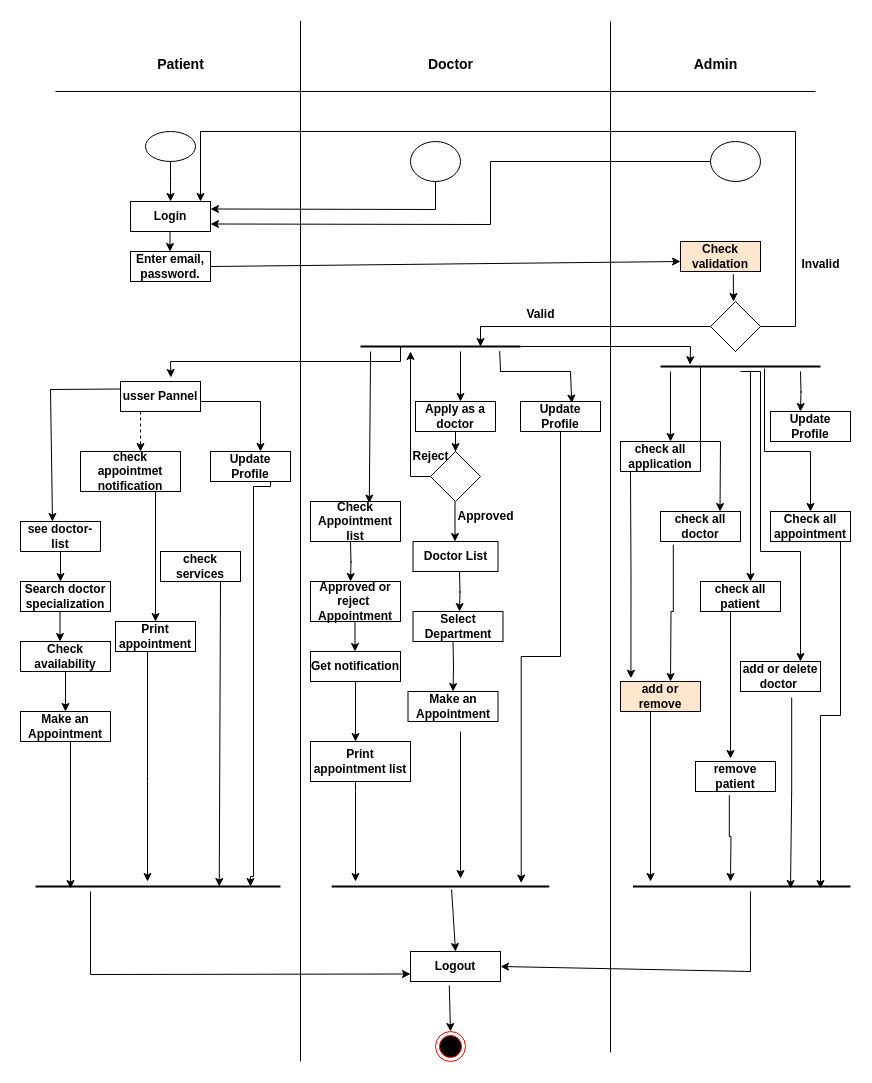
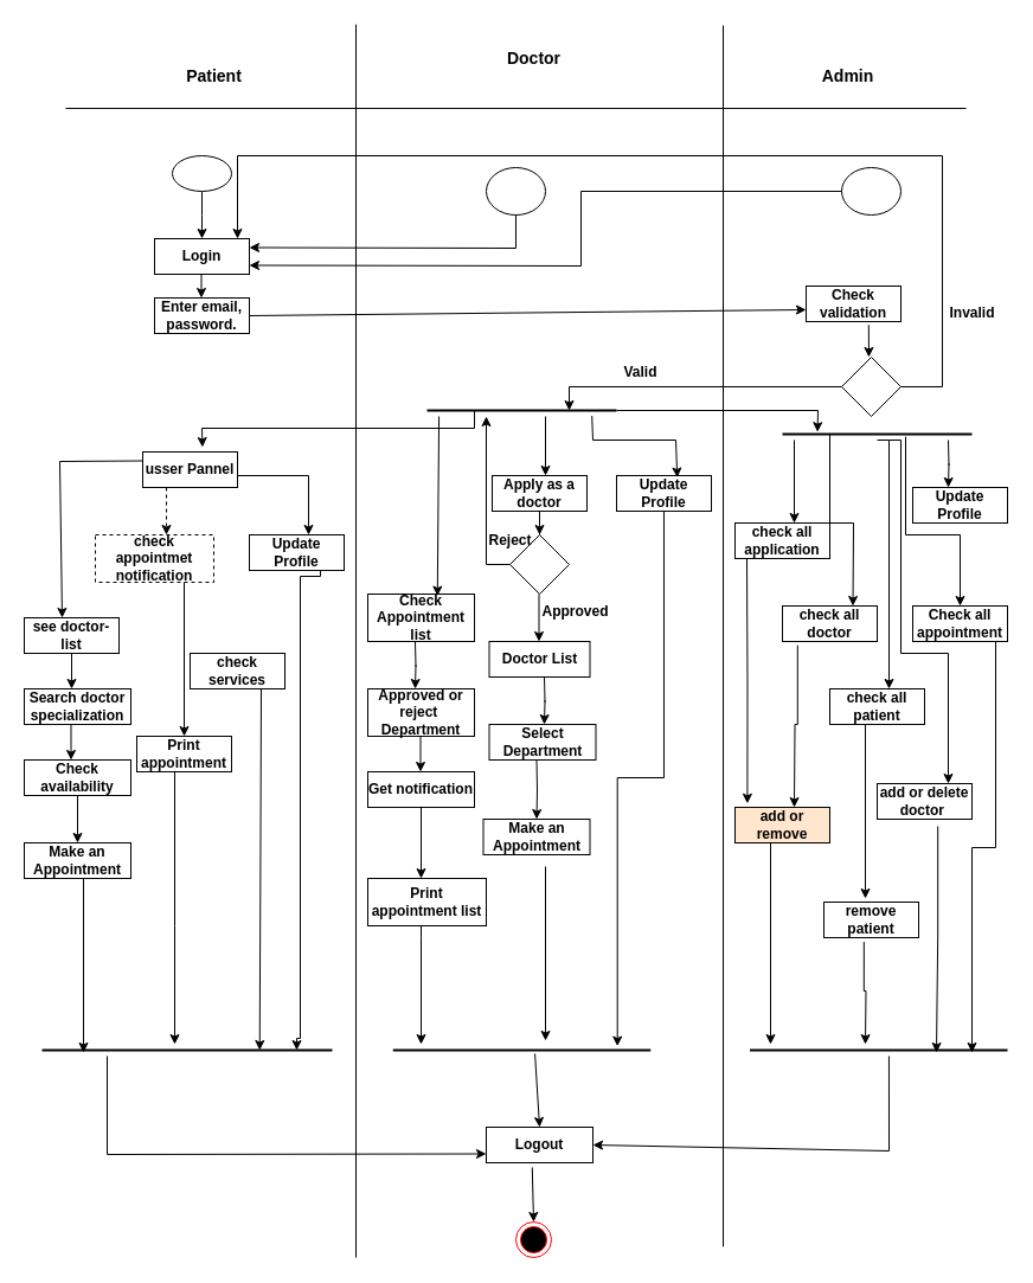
- <mxCell id="6" value="&lt;b&gt;&lt;font style=&quot;font-size: 14px;&quot;&gt;Doctor&lt;/font&gt;&lt;/b&gt;" style="text;html=1;align=center;verticalAlign=middle;resizable=0;points=[];autosize=1;strokeColor=none;fillColor=none;" parent="1" vertex="1"><mxGeometry x="415" y="49" width="70" height="30" as="geometry" /></mxCell>
+ <mxCell id="6" value="&lt;b&gt;&lt;font style=&quot;font-size: 14px;&quot;&gt;Doctor&lt;/font&gt;&lt;/b&gt;" style="text;html=1;align=center;verticalAlign=middle;resizable=0;points=[];autosize=1;strokeColor=none;fillColor=none;" parent="1" vertex="1"><mxGeometry x="415" y="34" width="70" height="30" as="geometry" /></mxCell>
- <mxCell id="14" value="&lt;b&gt;Check validation&lt;/b&gt;" style="rounded=0;whiteSpace=wrap;html=1;fillColor=#ffe6cc;" parent="1" vertex="1"><mxGeometry x="680" y="241" width="80" height="30" as="geometry" /></mxCell>
+ <mxCell id="14" value="&lt;b&gt;Check validation&lt;/b&gt;" style="rounded=0;whiteSpace=wrap;html=1;" parent="1" vertex="1"><mxGeometry x="680" y="241" width="80" height="30" as="geometry" /></mxCell>
- <mxCell id="12" value="&lt;b&gt;check appointmet notification&lt;/b&gt;" style="rounded=0;whiteSpace=wrap;html=1;" parent="1" vertex="1"><mxGeometry x="80" y="451" width="100" height="40" as="geometry" /></mxCell>
+ <mxCell id="12" value="&lt;b&gt;check appointmet notification&lt;/b&gt;" style="rounded=0;whiteSpace=wrap;html=1;dashed=1;" parent="1" vertex="1"><mxGeometry x="80" y="451" width="100" height="40" as="geometry" /></mxCell>
- <mxCell id="61" value="&lt;b&gt;Approved or reject&amp;nbsp; Appointment&lt;/b&gt;" style="rounded=0;whiteSpace=wrap;html=1;" parent="1" vertex="1"><mxGeometry x="310" y="581" width="90" height="40" as="geometry" /></mxCell>
+ <mxCell id="61" value="&lt;b&gt;Approved or reject&amp;nbsp; Department&lt;/b&gt;" style="rounded=0;whiteSpace=wrap;html=1;" parent="1" vertex="1"><mxGeometry x="310" y="581" width="90" height="40" as="geometry" /></mxCell>
